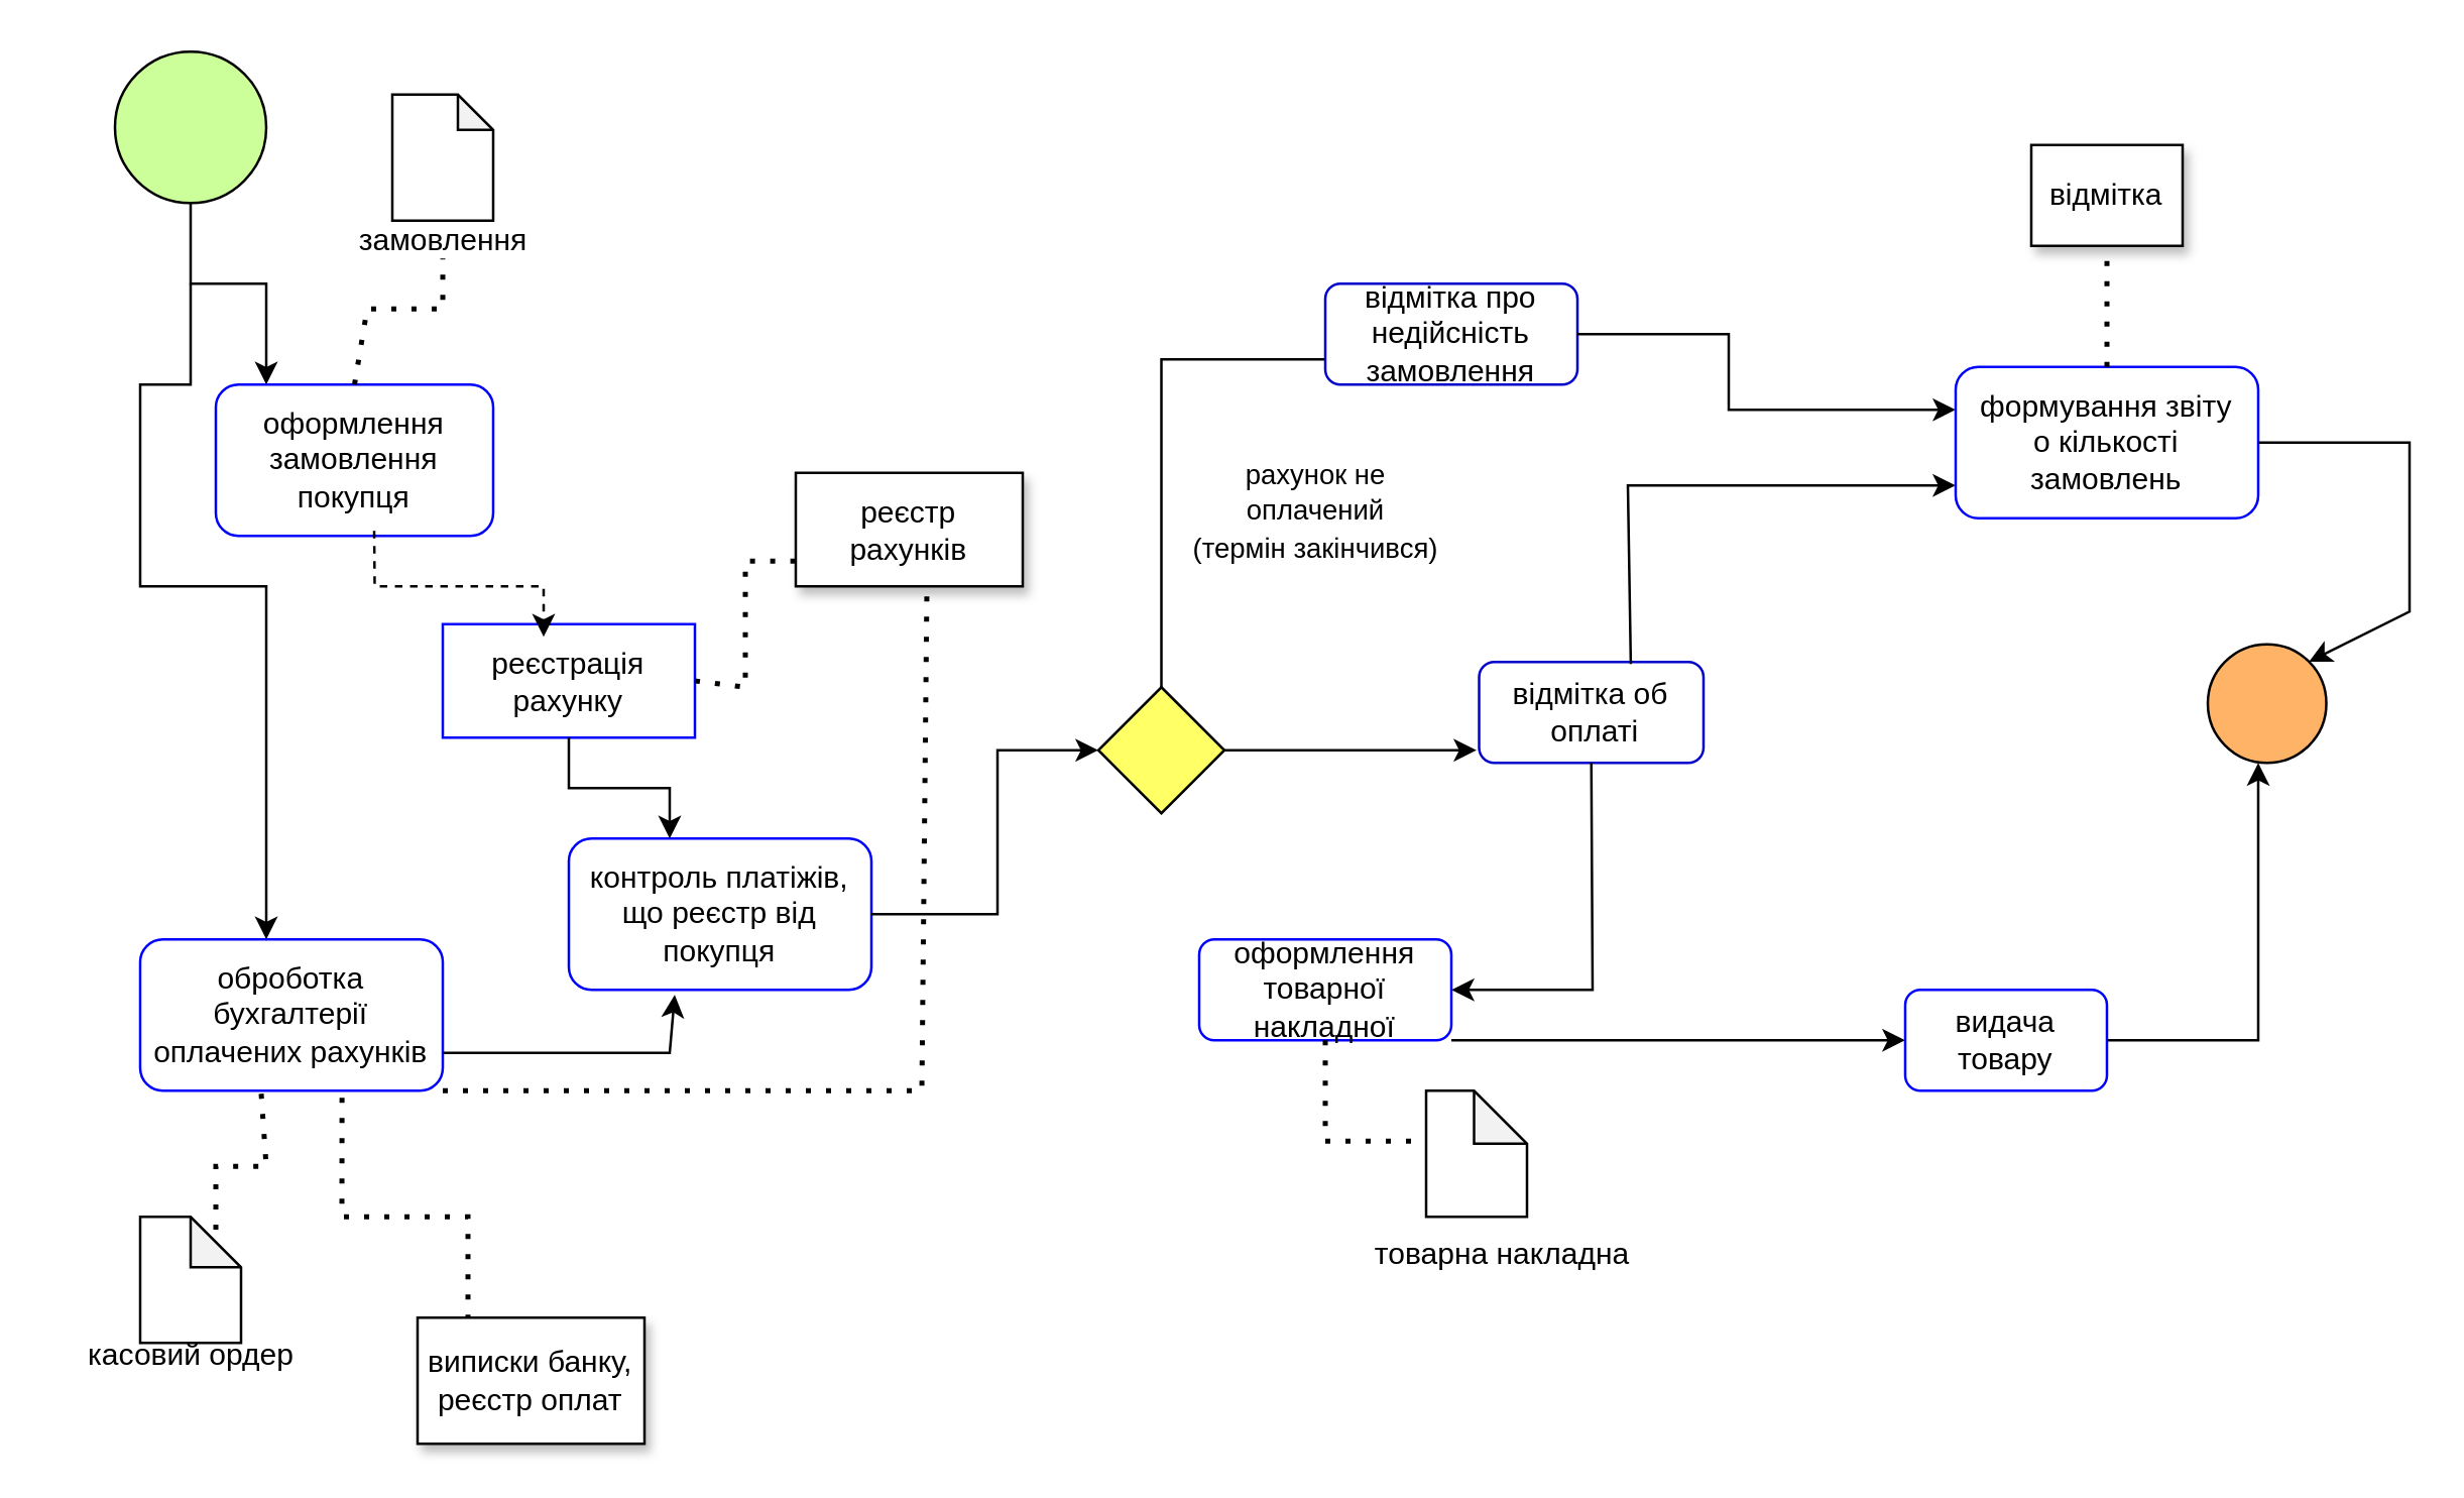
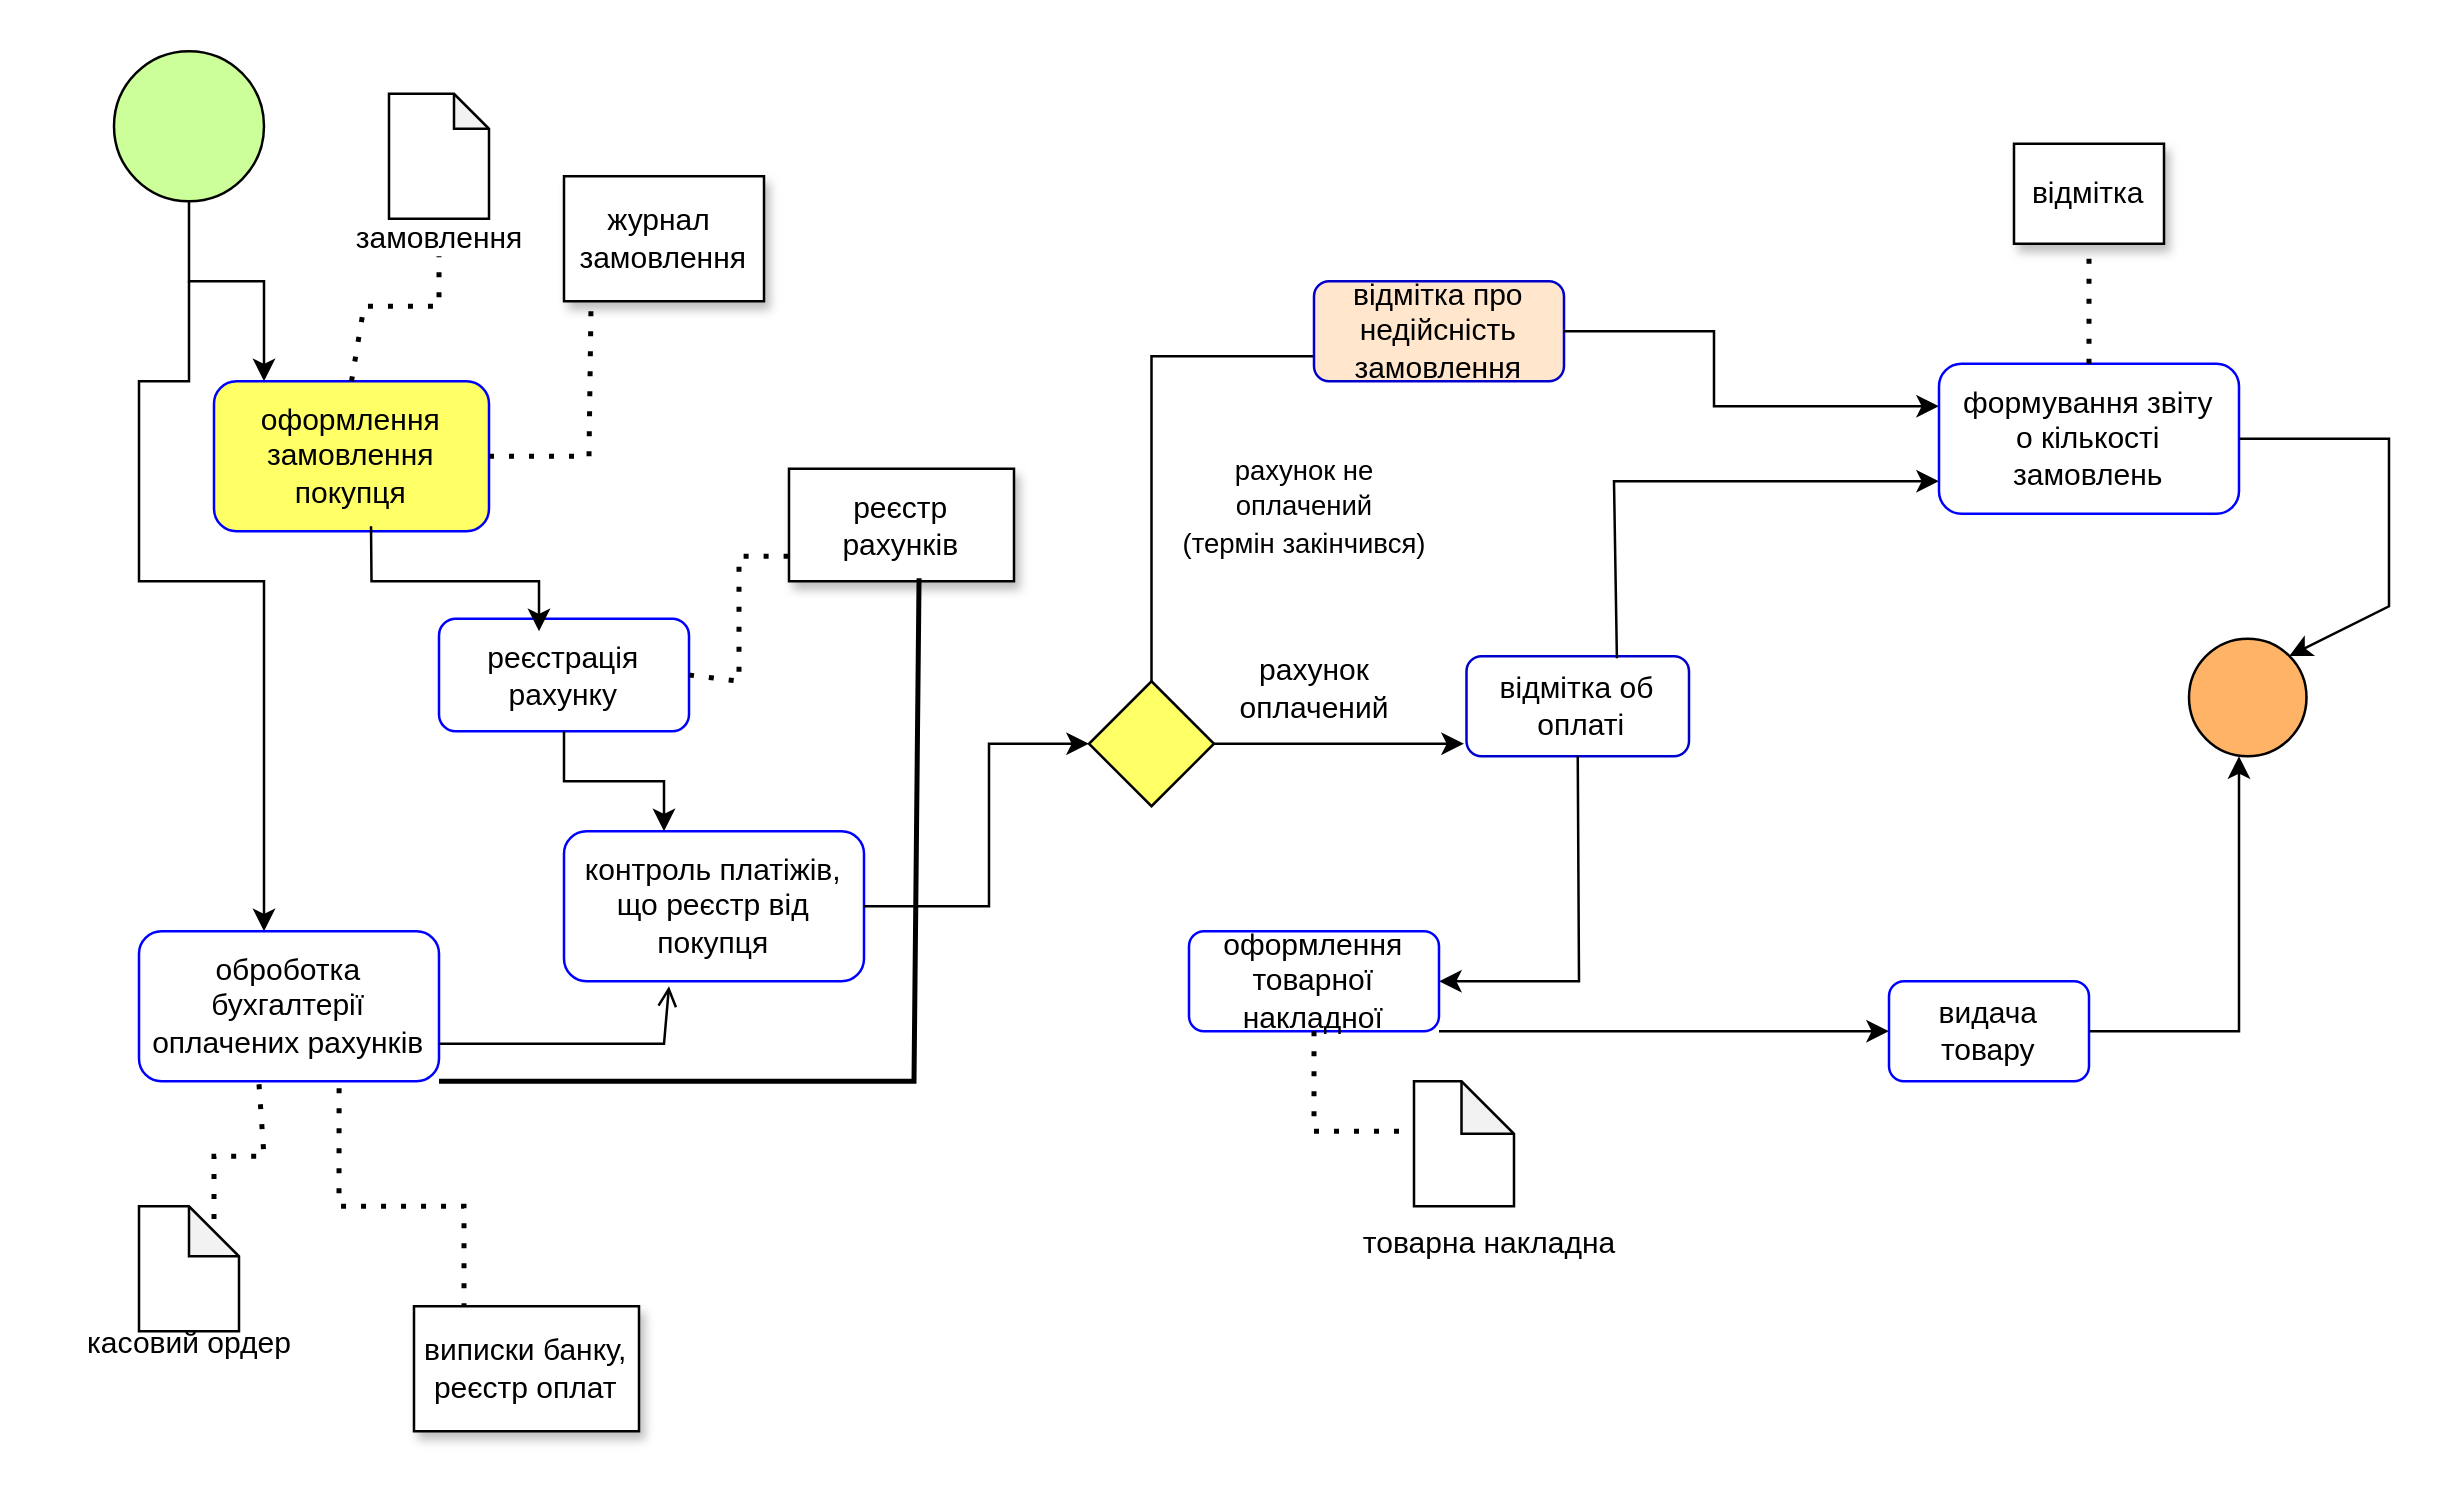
+ <mxCell id="8" value="журнал&amp;nbsp;&lt;br&gt;замовлення" style="rounded=0;whiteSpace=wrap;html=1;shadow=1;" parent="1" vertex="1"><mxGeometry x="225" y="70" width="80" height="50" as="geometry" /></mxCell>
- <mxCell id="29" value="відмітка про&lt;br&gt;недійсність замовлення" style="rounded=1;whiteSpace=wrap;html=1;shadow=0;strokeColor=#0000CC;" parent="1" vertex="1"><mxGeometry x="525" y="112" width="100" height="40" as="geometry" /></mxCell>
+ <mxCell id="29" value="відмітка про&lt;br&gt;недійсність замовлення" style="rounded=1;whiteSpace=wrap;html=1;shadow=0;strokeColor=#0000CC;fillColor=#ffe6cc;" parent="1" vertex="1"><mxGeometry x="525" y="112" width="100" height="40" as="geometry" /></mxCell>
+ <mxCell id="9" value="" style="endArrow=none;dashed=1;html=1;dashPattern=1 3;strokeWidth=2;rounded=0;exitX=1;exitY=0.5;exitDx=0;exitDy=0;entryX=0.135;entryY=1.04;entryDx=0;entryDy=0;entryPerimeter=0;" parent="1" source="4" target="8" edge="1"><mxGeometry width="50" height="50" relative="1" as="geometry"><mxPoint x="235" y="272" as="sourcePoint" /><mxPoint x="235" y="142" as="targetPoint" /><Array as="points"><mxPoint x="235" y="182" /></Array></mxGeometry></mxCell>
- <mxCell id="4" value="оформлення замовлення покупця" style="rounded=1;whiteSpace=wrap;html=1;strokeColor=#0000FF;" parent="1" vertex="1"><mxGeometry x="85" y="152" width="110" height="60" as="geometry" /></mxCell>
+ <mxCell id="4" value="оформлення замовлення покупця" style="rounded=1;whiteSpace=wrap;html=1;strokeColor=#0000FF;fillColor=#ffff66;" parent="1" vertex="1"><mxGeometry x="85" y="152" width="110" height="60" as="geometry" /></mxCell>
- <mxCell id="11" value="" style="endArrow=classic;html=1;rounded=0;exitX=0.571;exitY=0.967;exitDx=0;exitDy=0;exitPerimeter=0;entryX=0.4;entryY=0.111;entryDx=0;entryDy=0;entryPerimeter=0;dashed=1;" parent="1" source="4" target="10" edge="1"><mxGeometry width="50" height="50" relative="1" as="geometry"><mxPoint x="235" y="272" as="sourcePoint" /><mxPoint x="285" y="222" as="targetPoint" /><Array as="points"><mxPoint x="148" y="232" /><mxPoint x="215" y="232" /></Array></mxGeometry></mxCell>
+ <mxCell id="11" value="" style="endArrow=classic;html=1;rounded=0;exitX=0.571;exitY=0.967;exitDx=0;exitDy=0;exitPerimeter=0;entryX=0.4;entryY=0.111;entryDx=0;entryDy=0;entryPerimeter=0;" parent="1" source="4" target="10" edge="1"><mxGeometry width="50" height="50" relative="1" as="geometry"><mxPoint x="235" y="272" as="sourcePoint" /><mxPoint x="285" y="222" as="targetPoint" /><Array as="points"><mxPoint x="148" y="232" /><mxPoint x="215" y="232" /></Array></mxGeometry></mxCell>
- <mxCell id="10" value="реєстрація&lt;br&gt;рахунку&lt;br&gt;" style="whiteSpace=wrap;html=1;strokeColor=#0000FF;rounded=0;" parent="1" vertex="1"><mxGeometry x="175" y="247" width="100" height="45" as="geometry" /></mxCell>
+ <mxCell id="10" value="реєстрація&lt;br&gt;рахунку&lt;br&gt;" style="whiteSpace=wrap;html=1;rounded=1;strokeColor=#0000FF;" parent="1" vertex="1"><mxGeometry x="175" y="247" width="100" height="45" as="geometry" /></mxCell>
+ <mxCell id="31" value="рахунок &lt;br&gt;оплачений" style="text;html=1;align=center;verticalAlign=middle;resizable=0;points=[];autosize=1;strokeColor=none;fillColor=none;" parent="1" vertex="1"><mxGeometry x="485" y="255" width="80" height="40" as="geometry" /></mxCell>
- <mxCell id="18" value="" style="endArrow=classic;html=1;rounded=0;exitX=1;exitY=0.75;exitDx=0;exitDy=0;entryX=0.35;entryY=1.033;entryDx=0;entryDy=0;entryPerimeter=0;" parent="1" source="17" target="14" edge="1"><mxGeometry width="50" height="50" relative="1" as="geometry"><mxPoint x="235" y="372" as="sourcePoint" /><mxPoint x="285" y="322" as="targetPoint" /><Array as="points"><mxPoint x="265" y="417" /></Array></mxGeometry></mxCell>
+ <mxCell id="18" value="" style="endArrow=open;html=1;rounded=0;exitX=1;exitY=0.75;exitDx=0;exitDy=0;entryX=0.35;entryY=1.033;entryDx=0;entryDy=0;entryPerimeter=0;" parent="1" source="17" target="14" edge="1"><mxGeometry width="50" height="50" relative="1" as="geometry"><mxPoint x="235" y="372" as="sourcePoint" /><mxPoint x="285" y="322" as="targetPoint" /><Array as="points"><mxPoint x="265" y="417" /></Array></mxGeometry></mxCell>
- <mxCell id="24" value="" style="endArrow=none;dashed=1;html=1;dashPattern=1 3;strokeWidth=2;rounded=0;exitX=1;exitY=1;exitDx=0;exitDy=0;entryX=0.578;entryY=0.973;entryDx=0;entryDy=0;entryPerimeter=0;" parent="1" source="17" target="13" edge="1"><mxGeometry width="50" height="50" relative="1" as="geometry"><mxPoint x="235" y="372" as="sourcePoint" /><mxPoint x="365" y="242" as="targetPoint" /><Array as="points"><mxPoint x="225" y="432" /><mxPoint x="365" y="432" /></Array></mxGeometry></mxCell>
+ <mxCell id="24" value="" style="endArrow=none;dashed=0;html=1;dashPattern=1 3;strokeWidth=2;rounded=0;exitX=1;exitY=1;exitDx=0;exitDy=0;entryX=0.578;entryY=0.973;entryDx=0;entryDy=0;entryPerimeter=0;" parent="1" source="17" target="13" edge="1"><mxGeometry width="50" height="50" relative="1" as="geometry"><mxPoint x="235" y="372" as="sourcePoint" /><mxPoint x="365" y="242" as="targetPoint" /><Array as="points"><mxPoint x="225" y="432" /><mxPoint x="365" y="432" /></Array></mxGeometry></mxCell>
